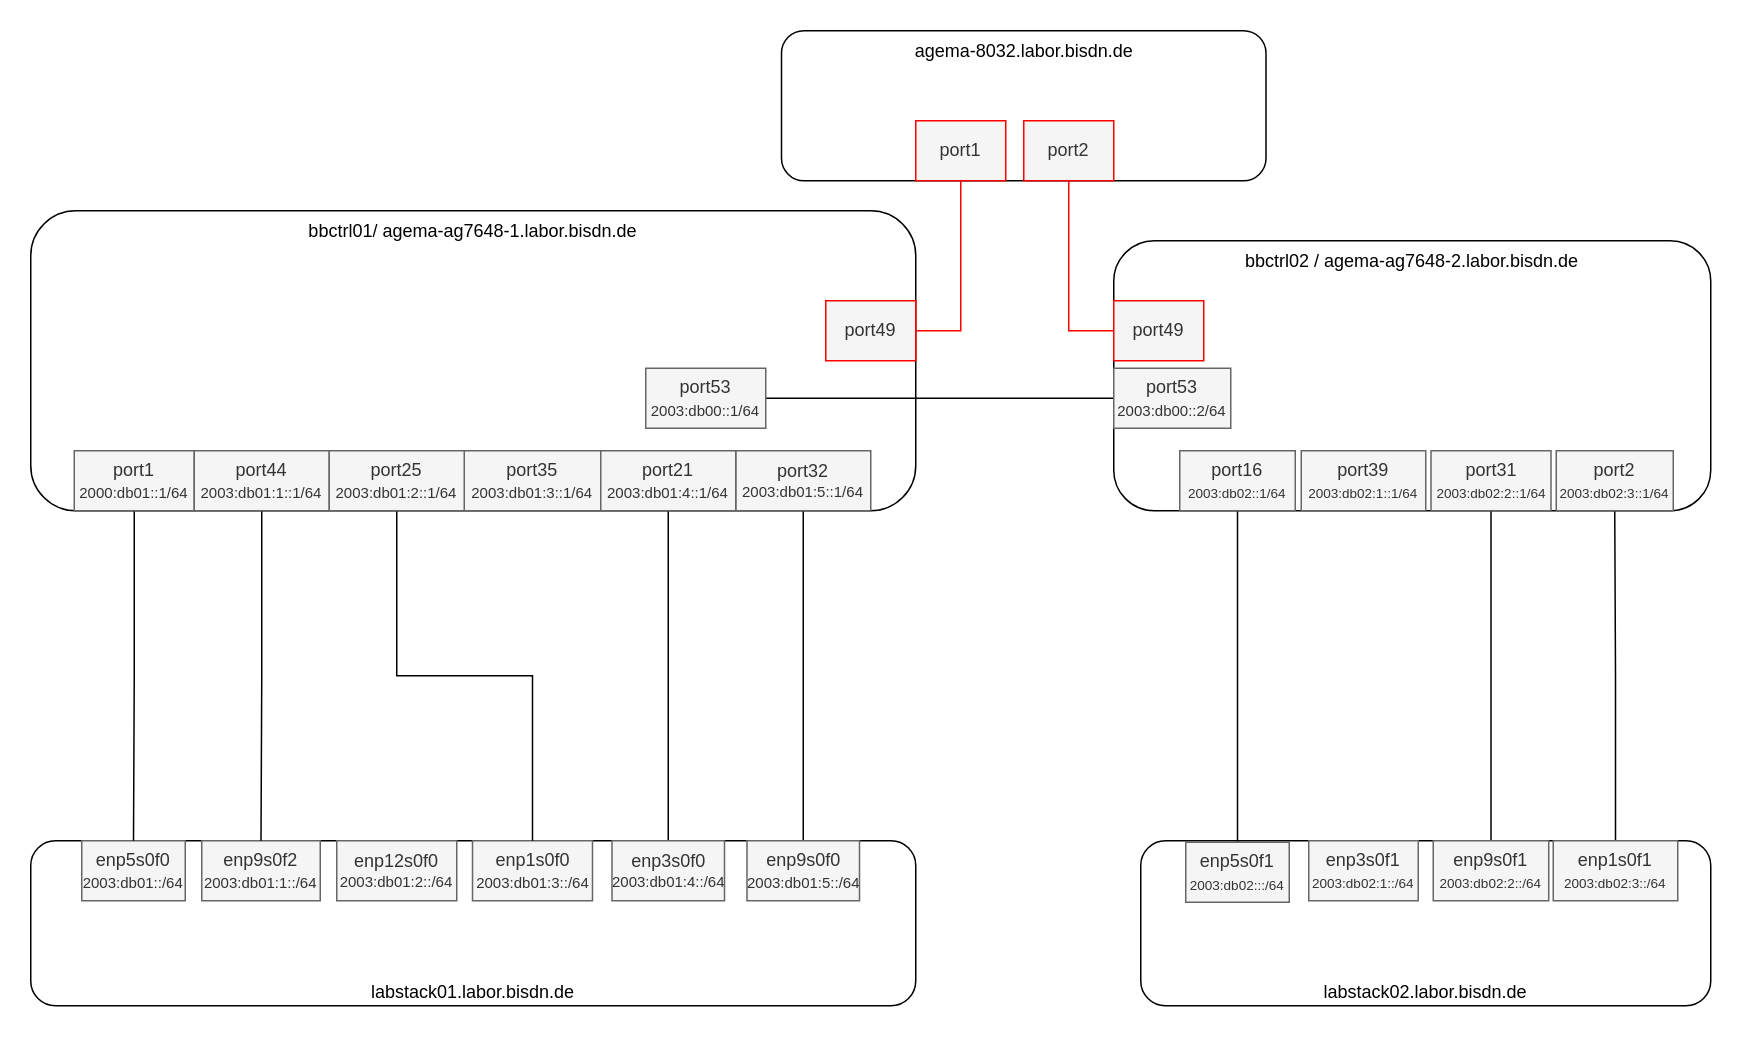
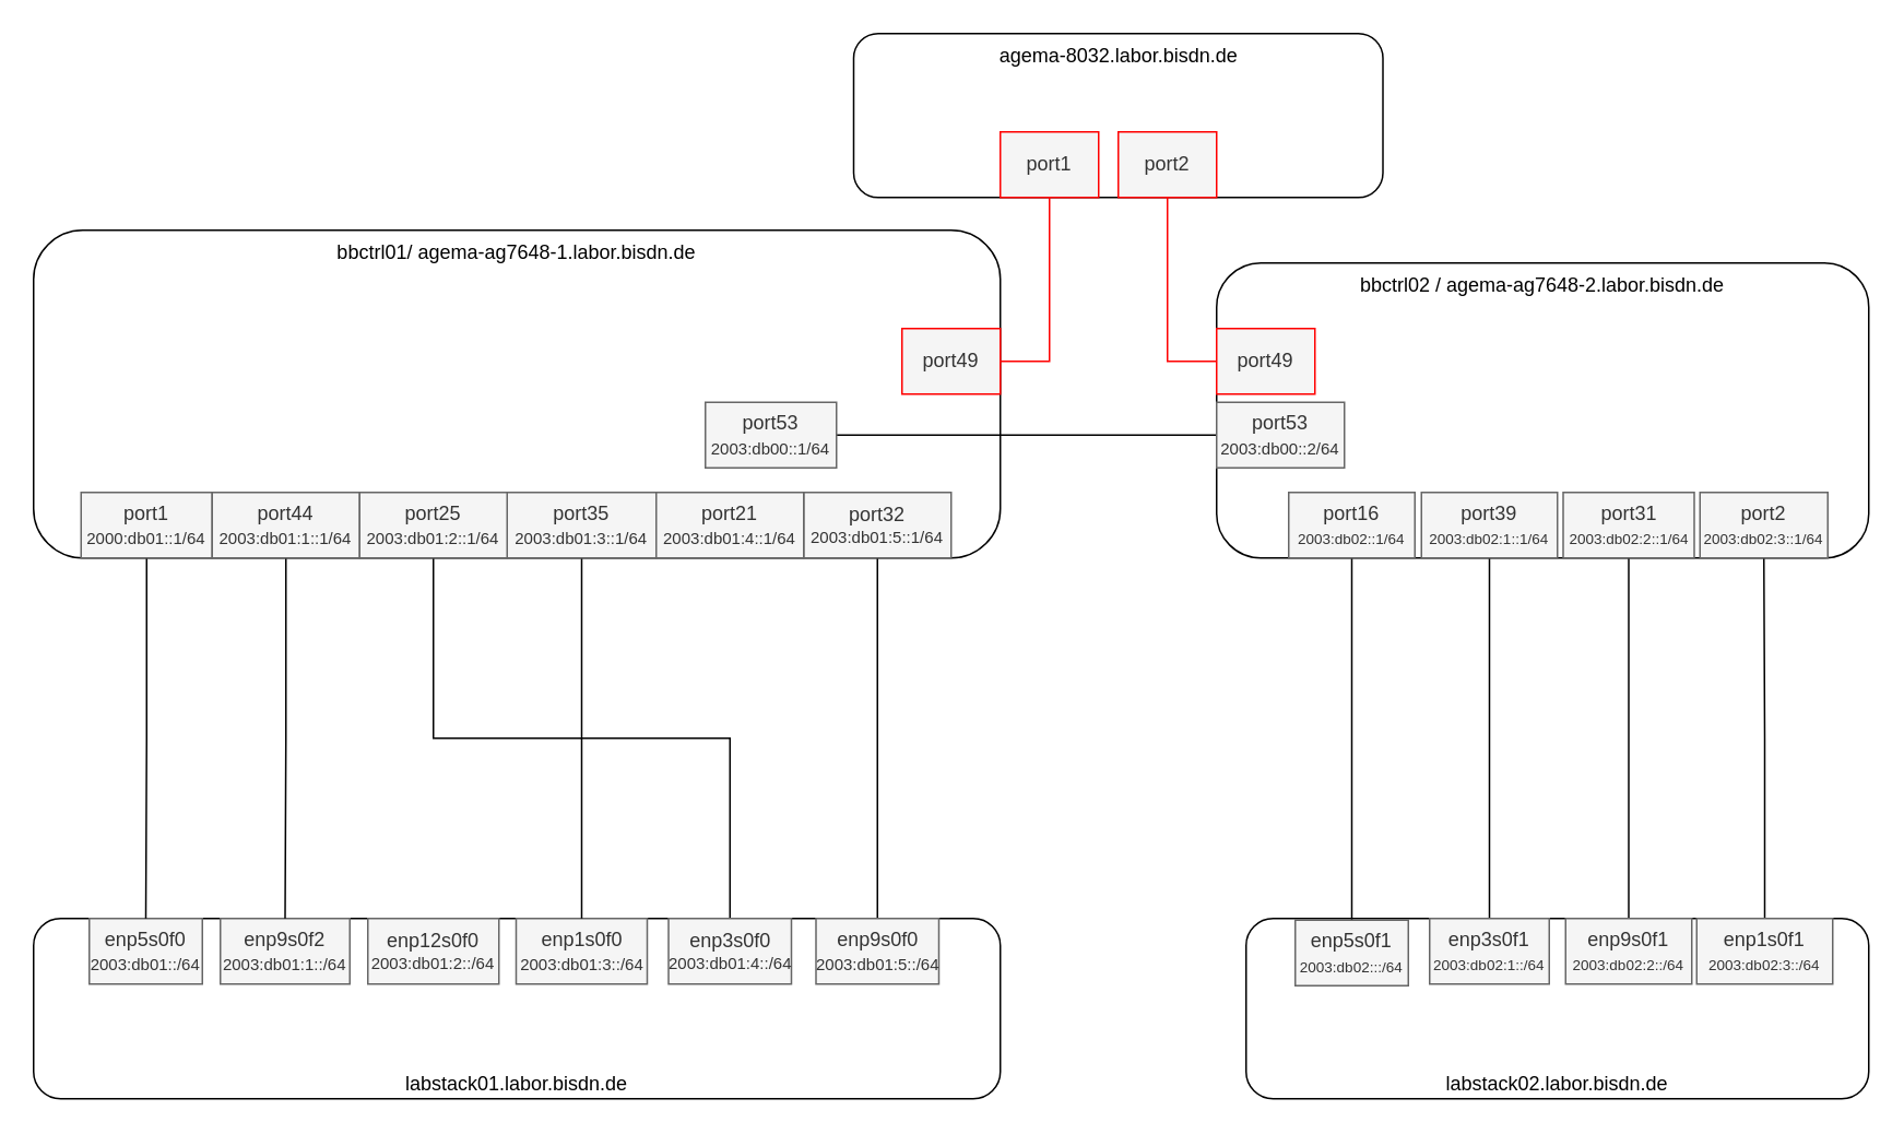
- <mxCell id="18" style="edgeStyle=orthogonalEdgeStyle;rounded=0;orthogonalLoop=1;jettySize=auto;html=1;exitX=0.5;exitY=1;exitDx=0;exitDy=0;entryX=0.5;entryY=1;entryDx=0;entryDy=0;endArrow=none;endFill=0;endSize=18;" parent="1" source="19" target="34" edge="1"><mxGeometry relative="1" as="geometry" /></mxCell>
+ <mxCell id="18" style="edgeStyle=orthogonalEdgeStyle;rounded=0;orthogonalLoop=1;jettySize=auto;html=1;exitX=0.5;exitY=1;exitDx=0;exitDy=0;endArrow=none;endFill=0;endSize=18;" parent="1" source="19" target="30" edge="1"><mxGeometry relative="1" as="geometry" /></mxCell>
+ <mxCell id="6" style="edgeStyle=orthogonalEdgeStyle;rounded=0;orthogonalLoop=1;jettySize=auto;html=1;exitX=0.5;exitY=0;exitDx=0;exitDy=0;entryX=0.5;entryY=1;entryDx=0;entryDy=0;endArrow=none;endFill=0;endSize=18;" parent="1" source="7" target="23" edge="1"><mxGeometry relative="1" as="geometry" /></mxCell>
